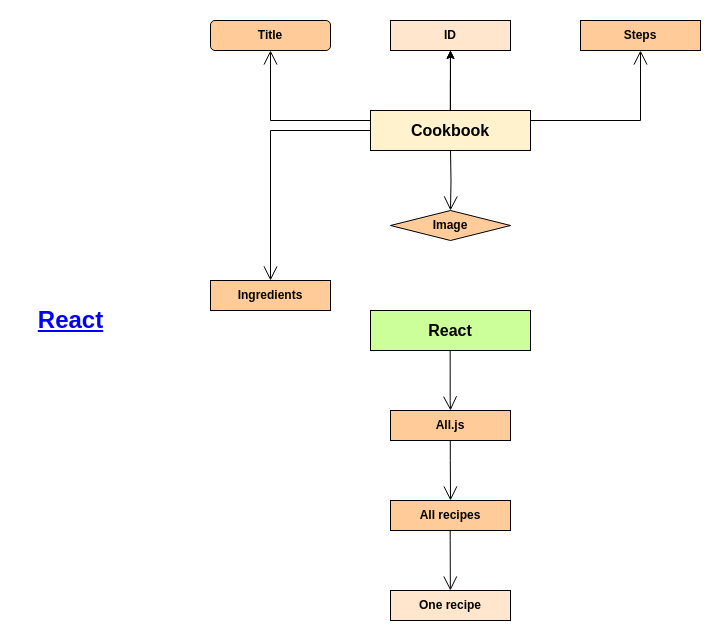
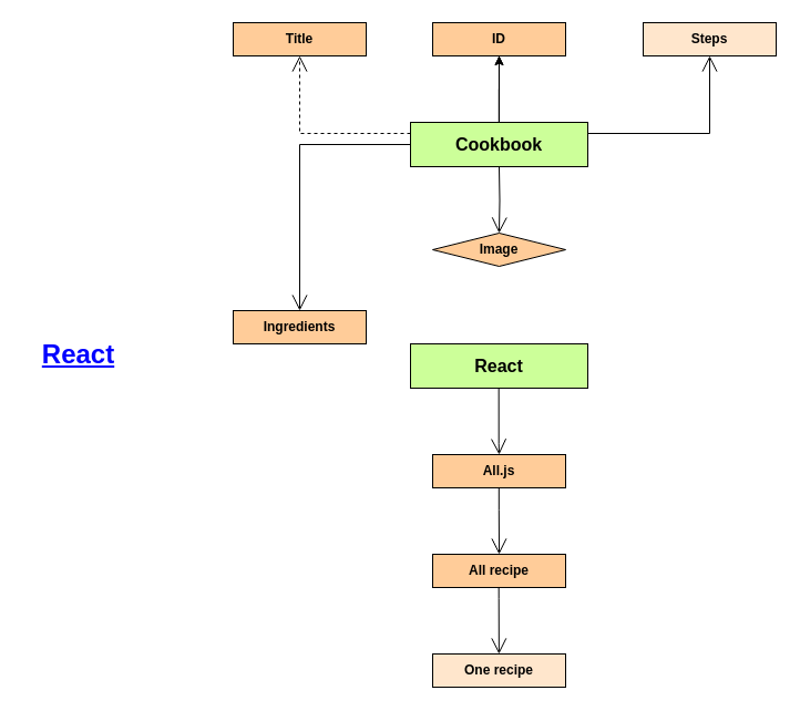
- <mxCell id="7" value="Title" style="whiteSpace=wrap;html=1;fillColor=#FFCC99;fontStyle=1;rounded=1;" parent="1" vertex="1"><mxGeometry x="210" y="20" width="120" height="30" as="geometry" /></mxCell>
+ <mxCell id="7" value="Title" style="rounded=0;whiteSpace=wrap;html=1;fillColor=#FFCC99;fontStyle=1" parent="1" vertex="1"><mxGeometry x="210" y="20" width="120" height="30" as="geometry" /></mxCell>
- <mxCell id="10" value="ID" style="rounded=0;whiteSpace=wrap;html=1;fillColor=#ffe6cc;fontStyle=1;" parent="1" vertex="1"><mxGeometry x="390" y="20" width="120" height="30" as="geometry" /></mxCell>
+ <mxCell id="10" value="ID" style="rounded=0;whiteSpace=wrap;html=1;fillColor=#FFCC99;fontStyle=1" parent="1" vertex="1"><mxGeometry x="390" y="20" width="120" height="30" as="geometry" /></mxCell>
- <mxCell id="5" value="Steps" style="rounded=0;whiteSpace=wrap;html=1;fillColor=#FFCC99;fontStyle=1" parent="1" vertex="1"><mxGeometry x="580" y="20" width="120" height="30" as="geometry" /></mxCell>
+ <mxCell id="5" value="Steps" style="rounded=0;whiteSpace=wrap;html=1;fillColor=#ffe6cc;fontStyle=1;" parent="1" vertex="1"><mxGeometry x="580" y="20" width="120" height="30" as="geometry" /></mxCell>
- <mxCell id="8" value="" style="endArrow=open;endFill=1;endSize=12;html=1;rounded=0;edgeStyle=orthogonalEdgeStyle;entryX=0.5;entryY=1;entryDx=0;entryDy=0;" parent="1" source="4" target="7" edge="1"><mxGeometry width="160" relative="1" as="geometry"><mxPoint x="368" y="180" as="sourcePoint" /><mxPoint x="478" y="50" as="targetPoint" /><Array as="points"><mxPoint x="270" y="120" /></Array></mxGeometry></mxCell>
+ <mxCell id="8" value="" style="endArrow=open;endFill=1;endSize=12;html=1;rounded=0;edgeStyle=orthogonalEdgeStyle;entryX=0.5;entryY=1;entryDx=0;entryDy=0;dashed=1;" parent="1" source="4" target="7" edge="1"><mxGeometry width="160" relative="1" as="geometry"><mxPoint x="368" y="180" as="sourcePoint" /><mxPoint x="478" y="50" as="targetPoint" /><Array as="points"><mxPoint x="270" y="120" /></Array></mxGeometry></mxCell>
- <mxCell id="4" value="Cookbook" style="rounded=0;whiteSpace=wrap;html=1;fontColor=#000000;fillColor=#fff2cc;fontStyle=1;fontSize=16;" parent="1" vertex="1"><mxGeometry x="370" y="110" width="160" height="40" as="geometry" /></mxCell>
+ <mxCell id="4" value="Cookbook" style="rounded=0;whiteSpace=wrap;html=1;fontColor=#000000;fillColor=#CCFF99;fontStyle=1;fontSize=16;" parent="1" vertex="1"><mxGeometry x="370" y="110" width="160" height="40" as="geometry" /></mxCell>
- <mxCell id="16" value="All recipes" style="rounded=0;whiteSpace=wrap;html=1;fillColor=#FFCC99;fontStyle=1" parent="1" vertex="1"><mxGeometry x="390" y="500" width="120" height="30" as="geometry" /></mxCell>
+ <mxCell id="16" value="All recipe" style="rounded=0;whiteSpace=wrap;html=1;fillColor=#FFCC99;fontStyle=1" parent="1" vertex="1"><mxGeometry x="390" y="500" width="120" height="30" as="geometry" /></mxCell>
